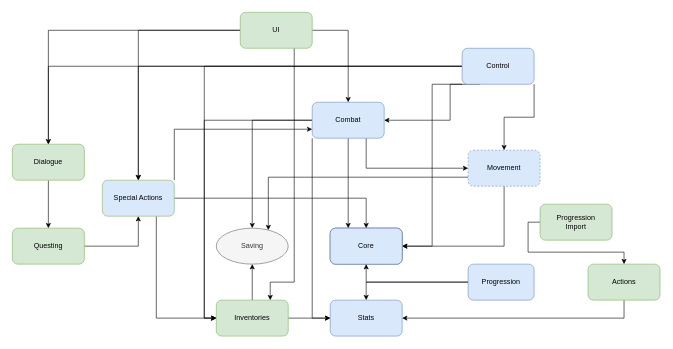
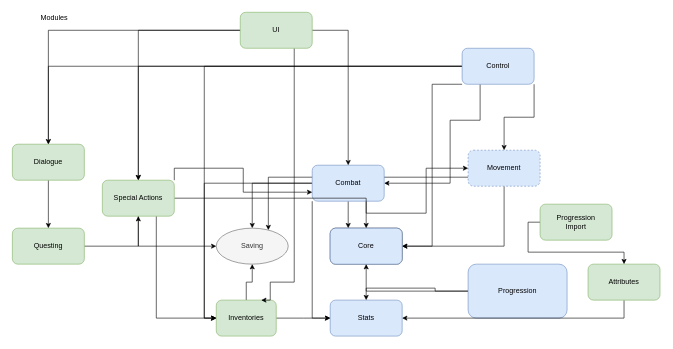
+ <mxCell id="28" value="Modules" style="text;html=1;strokeColor=none;fillColor=none;align=center;verticalAlign=middle;whiteSpace=wrap;rounded=0;" vertex="1" parent="1"><mxGeometry x="70" y="20" width="40" height="20" as="geometry" /></mxCell>
- <mxCell id="17" value="Combat" style="rounded=1;whiteSpace=wrap;html=1;fillColor=#dae8fc;strokeColor=#6c8ebf;" vertex="1" parent="1"><mxGeometry x="520" y="170" width="120" height="60" as="geometry" /></mxCell>
+ <mxCell id="17" value="Combat" style="rounded=1;whiteSpace=wrap;html=1;fillColor=#dae8fc;strokeColor=#6c8ebf;" vertex="1" parent="1"><mxGeometry x="520" y="275" width="120" height="60" as="geometry" /></mxCell>
- <mxCell id="33" value="Special Actions" style="rounded=1;whiteSpace=wrap;html=1;fillColor=#dae8fc;strokeColor=#82b366;" vertex="1" parent="1"><mxGeometry x="170" y="300" width="120" height="60" as="geometry" /></mxCell>
+ <mxCell id="33" value="Special Actions" style="rounded=1;whiteSpace=wrap;html=1;fillColor=#d5e8d4;strokeColor=#82b366;" vertex="1" parent="1"><mxGeometry x="170" y="300" width="120" height="60" as="geometry" /></mxCell>
+ <mxCell id="31" style="edgeStyle=orthogonalEdgeStyle;rounded=0;orthogonalLoop=1;jettySize=auto;html=1;exitX=0.5;exitY=1;exitDx=0;exitDy=0;entryX=0;entryY=0.5;entryDx=0;entryDy=0;" edge="1" parent="1" source="33" target="19"><mxGeometry relative="1" as="geometry" /></mxCell>
- <mxCell id="24" value="Progression" style="rounded=1;whiteSpace=wrap;html=1;fillColor=#dae8fc;strokeColor=#6c8ebf;" vertex="1" parent="1"><mxGeometry x="780" y="440" width="110" height="60" as="geometry" /></mxCell>
+ <mxCell id="24" value="Progression" style="rounded=1;whiteSpace=wrap;html=1;fillColor=#dae8fc;strokeColor=#6c8ebf;" vertex="1" parent="1"><mxGeometry x="780" y="440" width="165" height="90" as="geometry" /></mxCell>
- <mxCell id="39" value="Actions" style="rounded=1;whiteSpace=wrap;html=1;fillColor=#d5e8d4;strokeColor=#82b366;" vertex="1" parent="1"><mxGeometry x="980" y="440" width="120" height="60" as="geometry" /></mxCell>
+ <mxCell id="39" value="Attributes" style="rounded=1;whiteSpace=wrap;html=1;fillColor=#d5e8d4;strokeColor=#82b366;" vertex="1" parent="1"><mxGeometry x="980" y="440" width="120" height="60" as="geometry" /></mxCell>
- <mxCell id="27" value="Inventories" style="rounded=1;whiteSpace=wrap;html=1;fillColor=#d5e8d4;strokeColor=#82b366;" vertex="1" parent="1"><mxGeometry x="360" y="500" width="120" height="60" as="geometry" /></mxCell>
+ <mxCell id="27" value="Inventories" style="rounded=1;whiteSpace=wrap;html=1;fillColor=#d5e8d4;strokeColor=#82b366;" vertex="1" parent="1"><mxGeometry x="360" y="500" width="100" height="60" as="geometry" /></mxCell>
